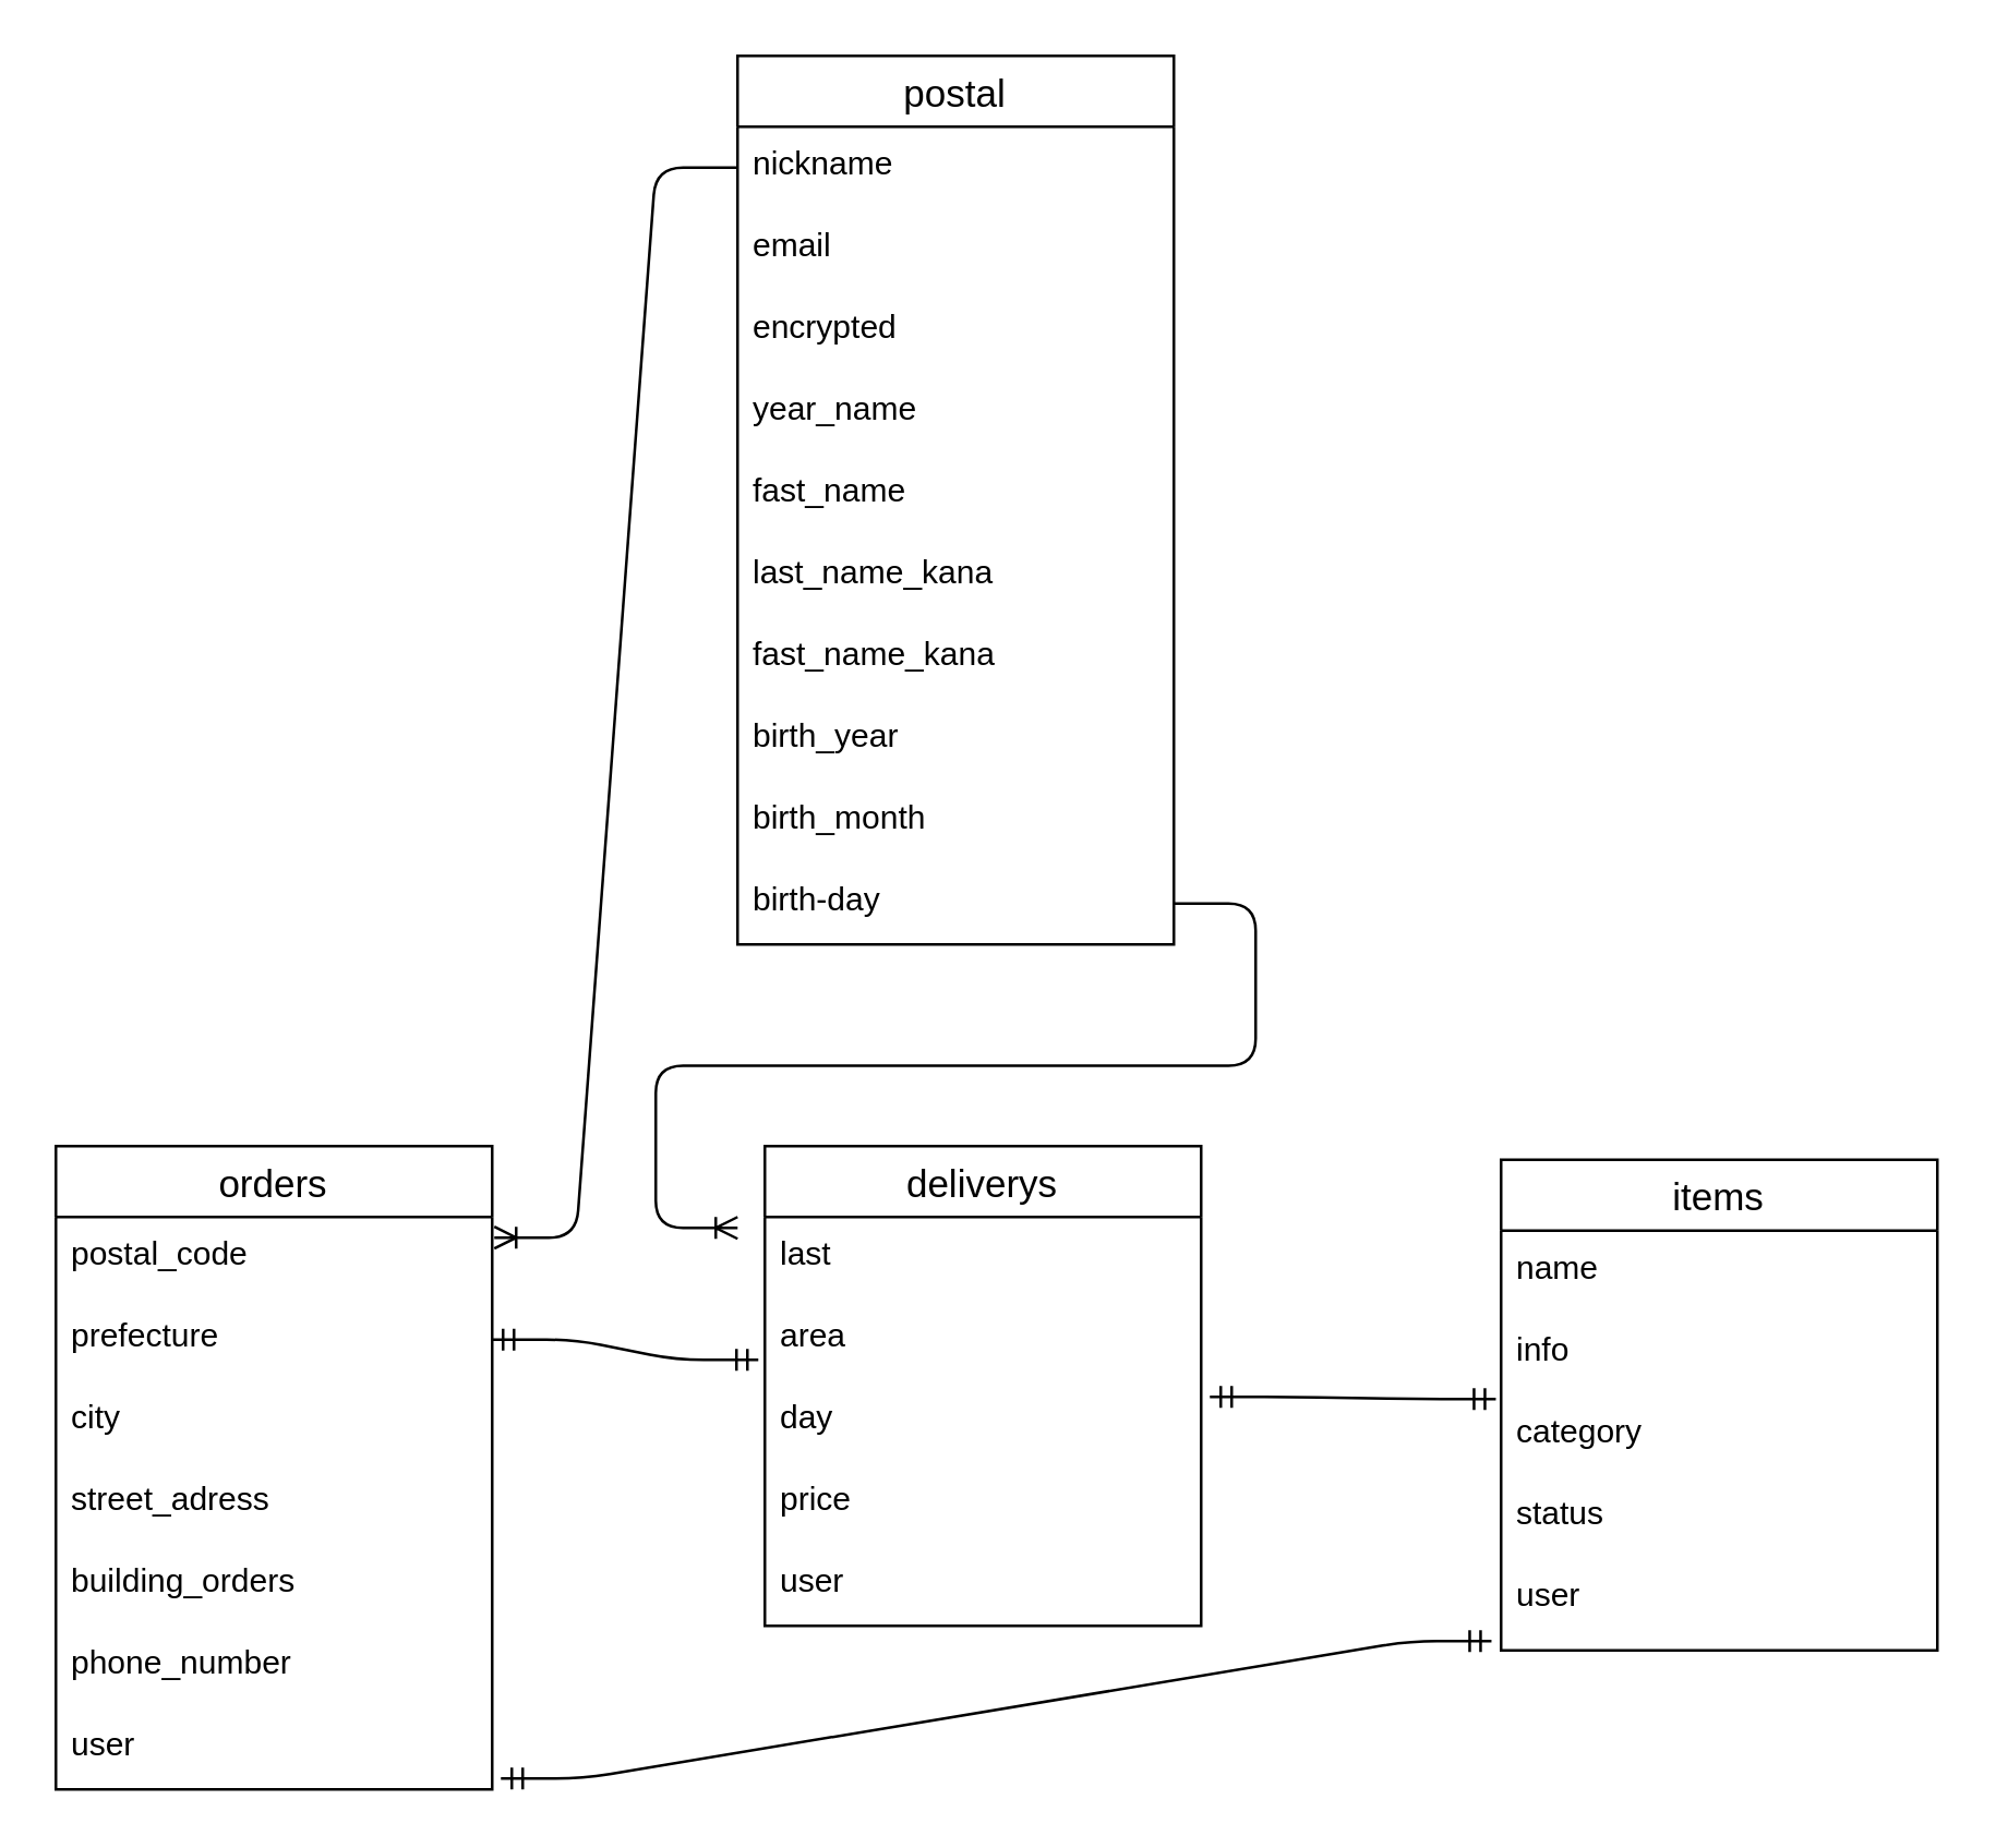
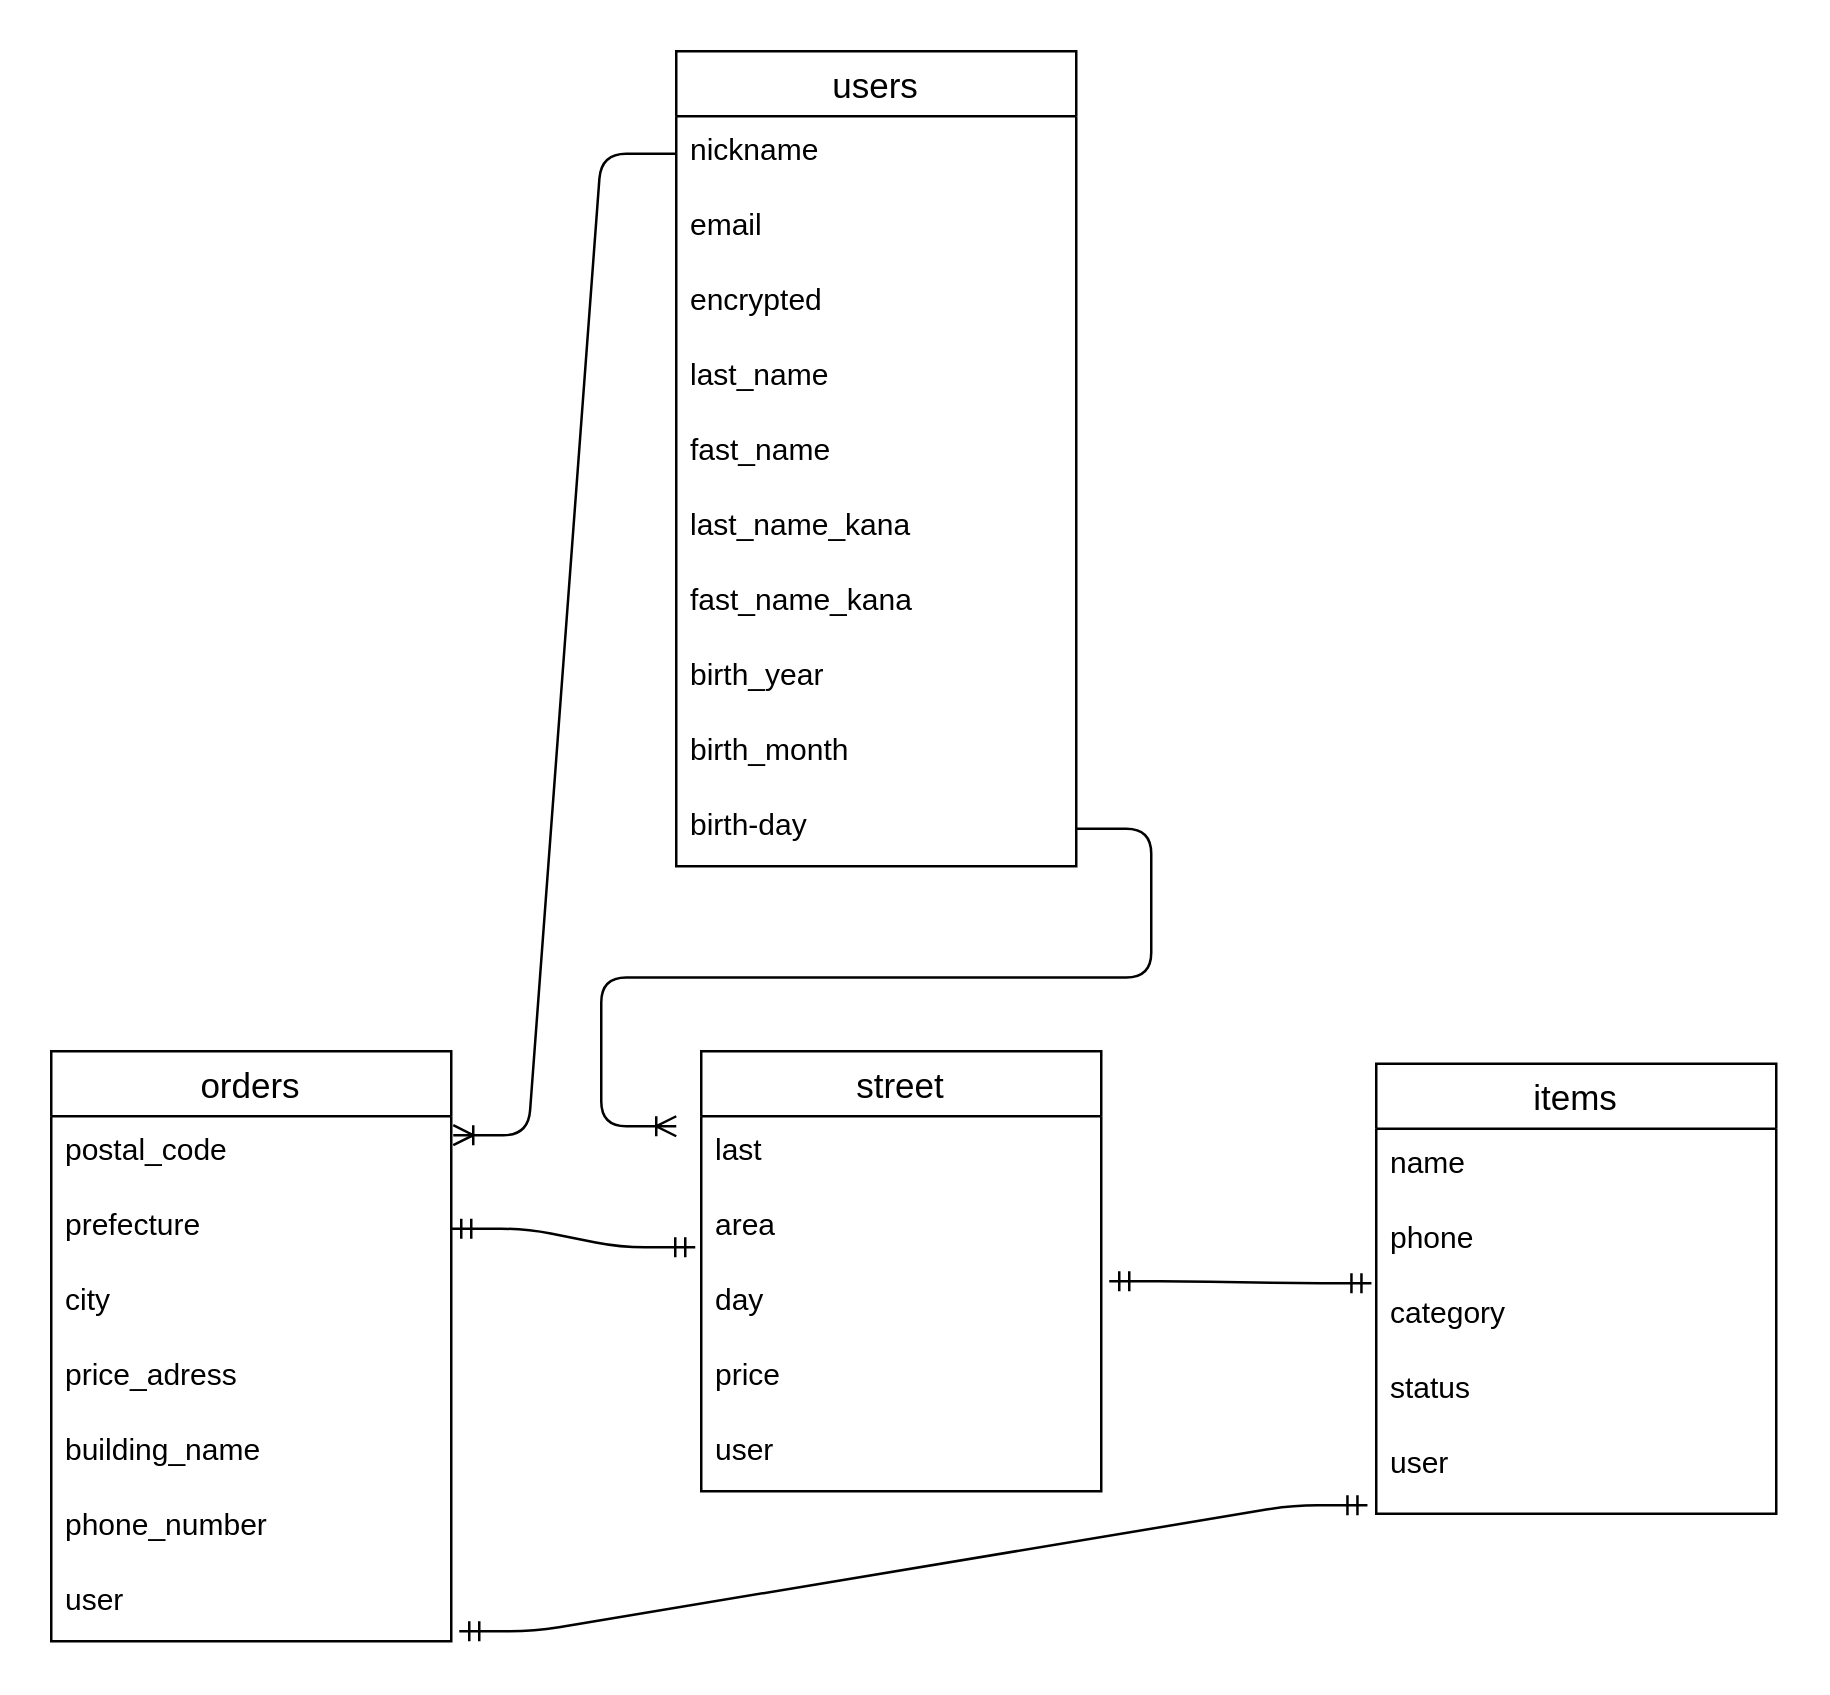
- <mxCell id="2" value="postal" style="swimlane;fontStyle=0;childLayout=stackLayout;horizontal=1;startSize=26;horizontalStack=0;resizeParent=1;resizeParentMax=0;resizeLast=0;collapsible=1;marginBottom=0;align=center;fontSize=14;" vertex="1" parent="1"><mxGeometry x="270" width="160" height="326" as="geometry" y="20" /></mxCell>
+ <mxCell id="2" value="users" style="swimlane;fontStyle=0;childLayout=stackLayout;horizontal=1;startSize=26;horizontalStack=0;resizeParent=1;resizeParentMax=0;resizeLast=0;collapsible=1;marginBottom=0;align=center;fontSize=14;" vertex="1" parent="1"><mxGeometry x="270" width="160" height="326" as="geometry" y="20" /></mxCell>
- <mxCell id="6" value="year_name" style="text;strokeColor=none;fillColor=none;spacingLeft=4;spacingRight=4;overflow=hidden;rotatable=0;points=[[0,0.5],[1,0.5]];portConstraint=eastwest;fontSize=12;" vertex="1" parent="2"><mxGeometry y="116" width="160" height="30" as="geometry" /></mxCell>
+ <mxCell id="6" value="last_name" style="text;strokeColor=none;fillColor=none;spacingLeft=4;spacingRight=4;overflow=hidden;rotatable=0;points=[[0,0.5],[1,0.5]];portConstraint=eastwest;fontSize=12;" vertex="1" parent="2"><mxGeometry y="116" width="160" height="30" as="geometry" /></mxCell>
- <mxCell id="19" value="deliverys" style="swimlane;fontStyle=0;childLayout=stackLayout;horizontal=1;startSize=26;horizontalStack=0;resizeParent=1;resizeParentMax=0;resizeLast=0;collapsible=1;marginBottom=0;align=center;fontSize=14;" vertex="1" parent="1"><mxGeometry x="280" y="420" width="160" height="176" as="geometry" /></mxCell>
+ <mxCell id="19" value="street" style="swimlane;fontStyle=0;childLayout=stackLayout;horizontal=1;startSize=26;horizontalStack=0;resizeParent=1;resizeParentMax=0;resizeLast=0;collapsible=1;marginBottom=0;align=center;fontSize=14;" vertex="1" parent="1"><mxGeometry x="280" y="420" width="160" height="176" as="geometry" /></mxCell>
- <mxCell id="15" value="info" style="text;strokeColor=none;fillColor=none;spacingLeft=4;spacingRight=4;overflow=hidden;rotatable=0;points=[[0,0.5],[1,0.5]];portConstraint=eastwest;fontSize=12;" vertex="1" parent="13"><mxGeometry y="56" width="160" height="30" as="geometry" /></mxCell>
+ <mxCell id="15" value="phone" style="text;strokeColor=none;fillColor=none;spacingLeft=4;spacingRight=4;overflow=hidden;rotatable=0;points=[[0,0.5],[1,0.5]];portConstraint=eastwest;fontSize=12;" vertex="1" parent="13"><mxGeometry y="56" width="160" height="30" as="geometry" /></mxCell>
- <mxCell id="29" value="street_adress" style="text;strokeColor=none;fillColor=none;spacingLeft=4;spacingRight=4;overflow=hidden;rotatable=0;points=[[0,0.5],[1,0.5]];portConstraint=eastwest;fontSize=12;" vertex="1" parent="25"><mxGeometry y="116" width="160" height="30" as="geometry" /></mxCell>
+ <mxCell id="29" value="price_adress" style="text;strokeColor=none;fillColor=none;spacingLeft=4;spacingRight=4;overflow=hidden;rotatable=0;points=[[0,0.5],[1,0.5]];portConstraint=eastwest;fontSize=12;" vertex="1" parent="25"><mxGeometry y="116" width="160" height="30" as="geometry" /></mxCell>
- <mxCell id="30" value="building_orders" style="text;strokeColor=none;fillColor=none;spacingLeft=4;spacingRight=4;overflow=hidden;rotatable=0;points=[[0,0.5],[1,0.5]];portConstraint=eastwest;fontSize=12;" vertex="1" parent="25"><mxGeometry y="146" width="160" height="30" as="geometry" /></mxCell>
+ <mxCell id="30" value="building_name" style="text;strokeColor=none;fillColor=none;spacingLeft=4;spacingRight=4;overflow=hidden;rotatable=0;points=[[0,0.5],[1,0.5]];portConstraint=eastwest;fontSize=12;" vertex="1" parent="25"><mxGeometry y="146" width="160" height="30" as="geometry" /></mxCell>
